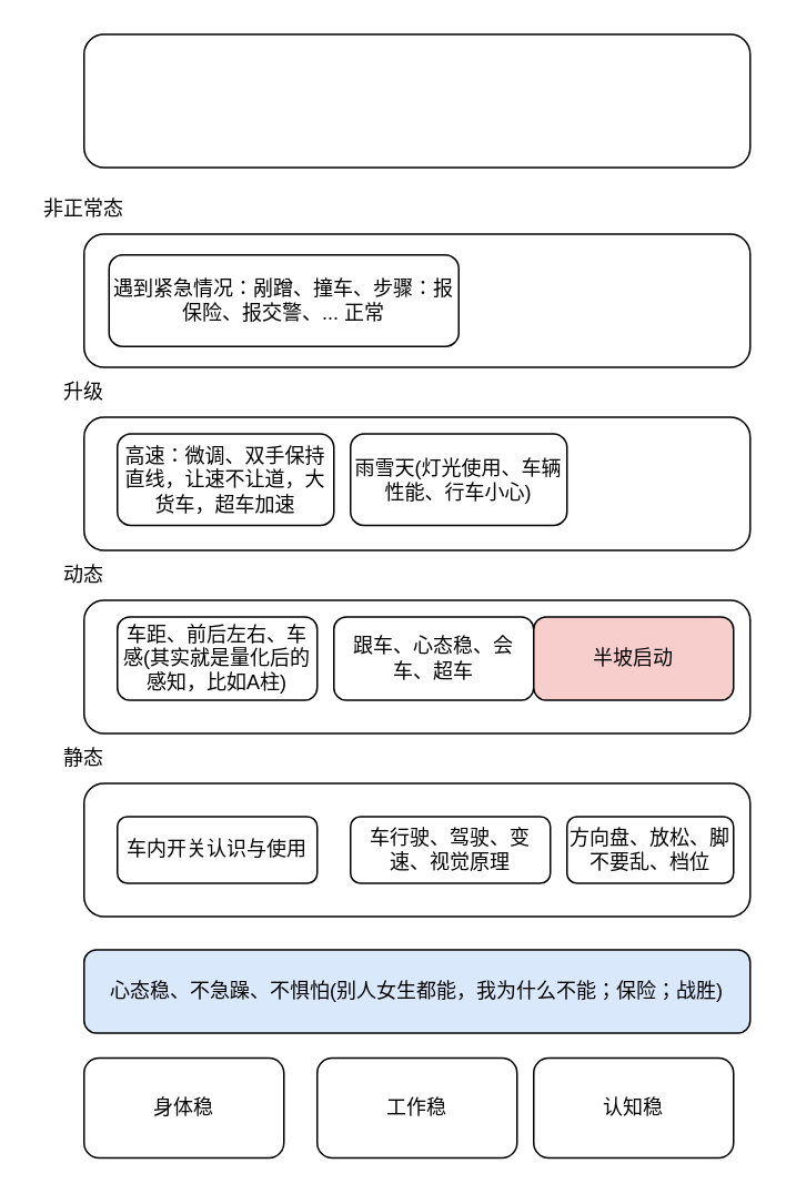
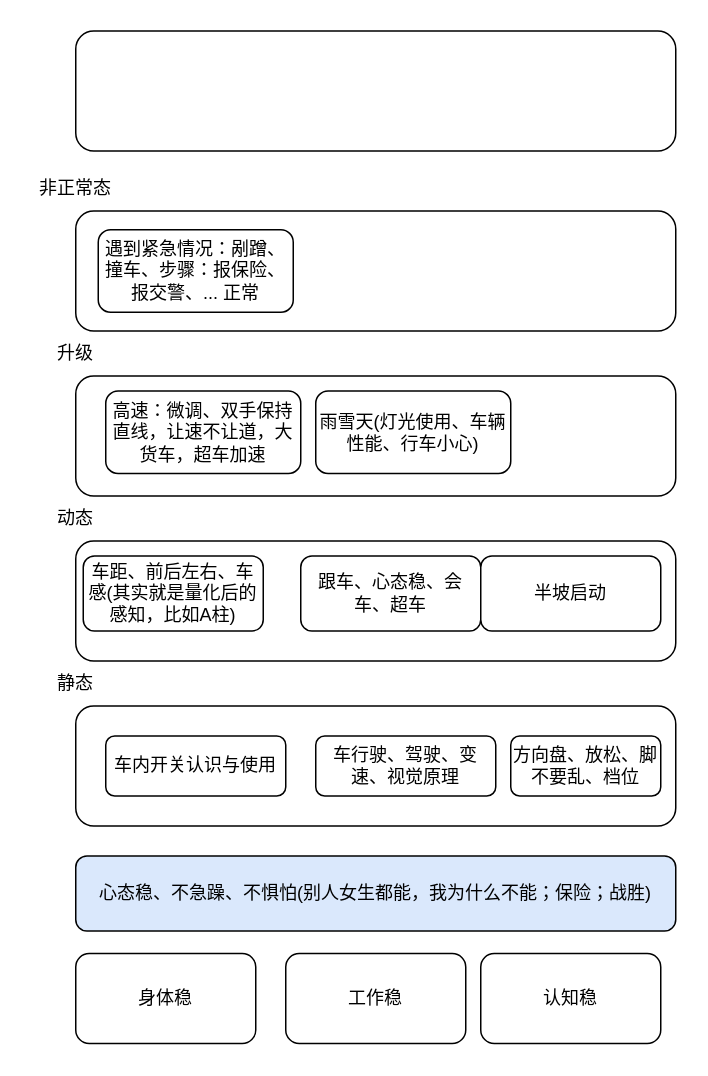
- <mxCell id="21" value="遇到紧急情况：剐蹭、撞车、步骤：报保险、报交警、... 正常" style="rounded=1;whiteSpace=wrap;html=1;" vertex="1" parent="1"><mxGeometry x="65" y="152.5" width="210" height="55" as="geometry" /></mxCell>
+ <mxCell id="21" value="遇到紧急情况：剐蹭、撞车、步骤：报保险、报交警、... 正常" style="rounded=1;whiteSpace=wrap;html=1;" vertex="1" parent="1"><mxGeometry x="65" y="152.5" width="130" height="55" as="geometry" /></mxCell>
- <mxCell id="13" value="车距、前后左右、车感(其实就是量化后的感知，比如A柱)" style="rounded=1;whiteSpace=wrap;html=1;" vertex="1" parent="1"><mxGeometry x="70" y="370" width="120" height="50" as="geometry" /></mxCell>
+ <mxCell id="13" value="车距、前后左右、车感(其实就是量化后的感知，比如A柱)" style="rounded=1;whiteSpace=wrap;html=1;" vertex="1" parent="1"><mxGeometry x="55" y="370" width="120" height="50" as="geometry" /></mxCell>
- <mxCell id="18" value="半坡启动" style="rounded=1;whiteSpace=wrap;html=1;fillColor=#f8cecc;" vertex="1" parent="1"><mxGeometry x="320" y="370" width="120" height="50" as="geometry" /></mxCell>
+ <mxCell id="18" value="半坡启动" style="rounded=1;whiteSpace=wrap;html=1;" vertex="1" parent="1"><mxGeometry x="320" y="370" width="120" height="50" as="geometry" /></mxCell>
